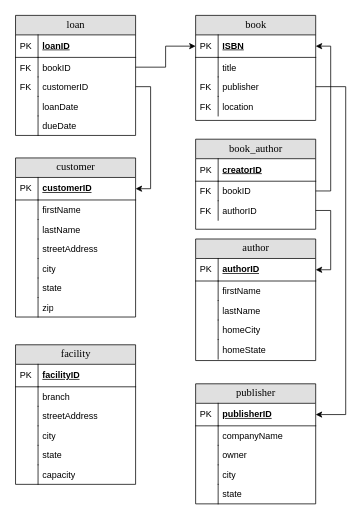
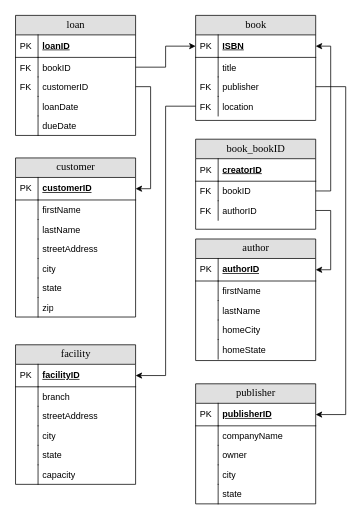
- <mxCell id="11" value="book_author" style="swimlane;html=1;fontStyle=0;childLayout=stackLayout;horizontal=1;startSize=26;fillColor=#e0e0e0;horizontalStack=0;resizeParent=1;resizeLast=0;collapsible=1;marginBottom=0;swimlaneFillColor=#ffffff;align=center;rounded=0;shadow=0;comic=0;labelBackgroundColor=none;strokeColor=#000000;strokeWidth=1;fontFamily=Verdana;fontSize=14;fontColor=#000000;" parent="1" vertex="1"><mxGeometry x="260" y="185" width="160" height="120" as="geometry" /></mxCell>
+ <mxCell id="11" value="book_bookID" style="swimlane;html=1;fontStyle=0;childLayout=stackLayout;horizontal=1;startSize=26;fillColor=#e0e0e0;horizontalStack=0;resizeParent=1;resizeLast=0;collapsible=1;marginBottom=0;swimlaneFillColor=#ffffff;align=center;rounded=0;shadow=0;comic=0;labelBackgroundColor=none;strokeColor=#000000;strokeWidth=1;fontFamily=Verdana;fontSize=14;fontColor=#000000;" parent="1" vertex="1"><mxGeometry x="260" y="185" width="160" height="120" as="geometry" /></mxCell>
+ <mxCell id="84" style="edgeStyle=orthogonalEdgeStyle;rounded=0;orthogonalLoop=1;jettySize=auto;html=1;entryX=1;entryY=0.5;entryDx=0;entryDy=0;" parent="1" source="9" target="70" edge="1"><mxGeometry relative="1" as="geometry" /></mxCell>
